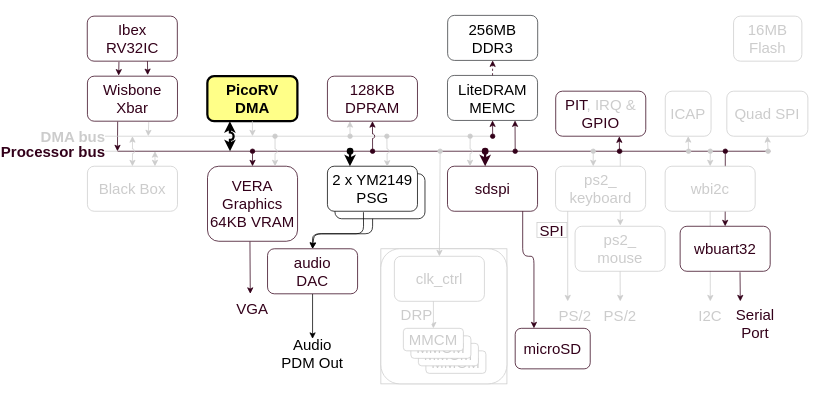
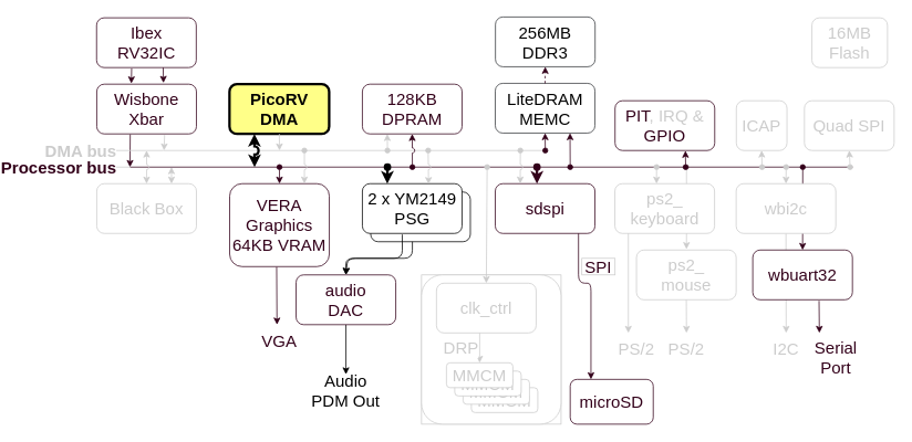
- <mxCell id="56" value="SPI" style="text;html=1;strokeColor=#CCCCCC;fillColor=none;align=center;verticalAlign=middle;whiteSpace=wrap;rounded=0;fontSize=20;fontColor=#33001A;" parent="1" vertex="1"><mxGeometry x="649" y="296" width="40" height="20" as="geometry" /></mxCell>
+ <mxCell id="56" value="SPI" style="text;html=1;strokeColor=#CCCCCC;fillColor=none;align=center;verticalAlign=middle;whiteSpace=wrap;rounded=0;fontSize=20;fontColor=#33001A;" parent="1" vertex="1"><mxGeometry x="634" y="311" width="40" height="20" as="geometry" /></mxCell>
- <mxCell id="73" value="microSD" style="rounded=1;whiteSpace=wrap;html=1;fontSize=20;align=center;strokeColor=#33001A;fontColor=#33001A;fillColor=#FFFFFF;strokeWidth=1;" parent="1" vertex="1"><mxGeometry x="620" y="437" width="100" height="54" as="geometry" /></mxCell>
+ <mxCell id="73" value="microSD" style="rounded=1;whiteSpace=wrap;html=1;fontSize=20;align=center;strokeColor=#33001A;fontColor=#33001A;fillColor=#FFFFFF;strokeWidth=1;" parent="1" vertex="1"><mxGeometry x="620" y="457" width="100" height="54" as="geometry" /></mxCell>
